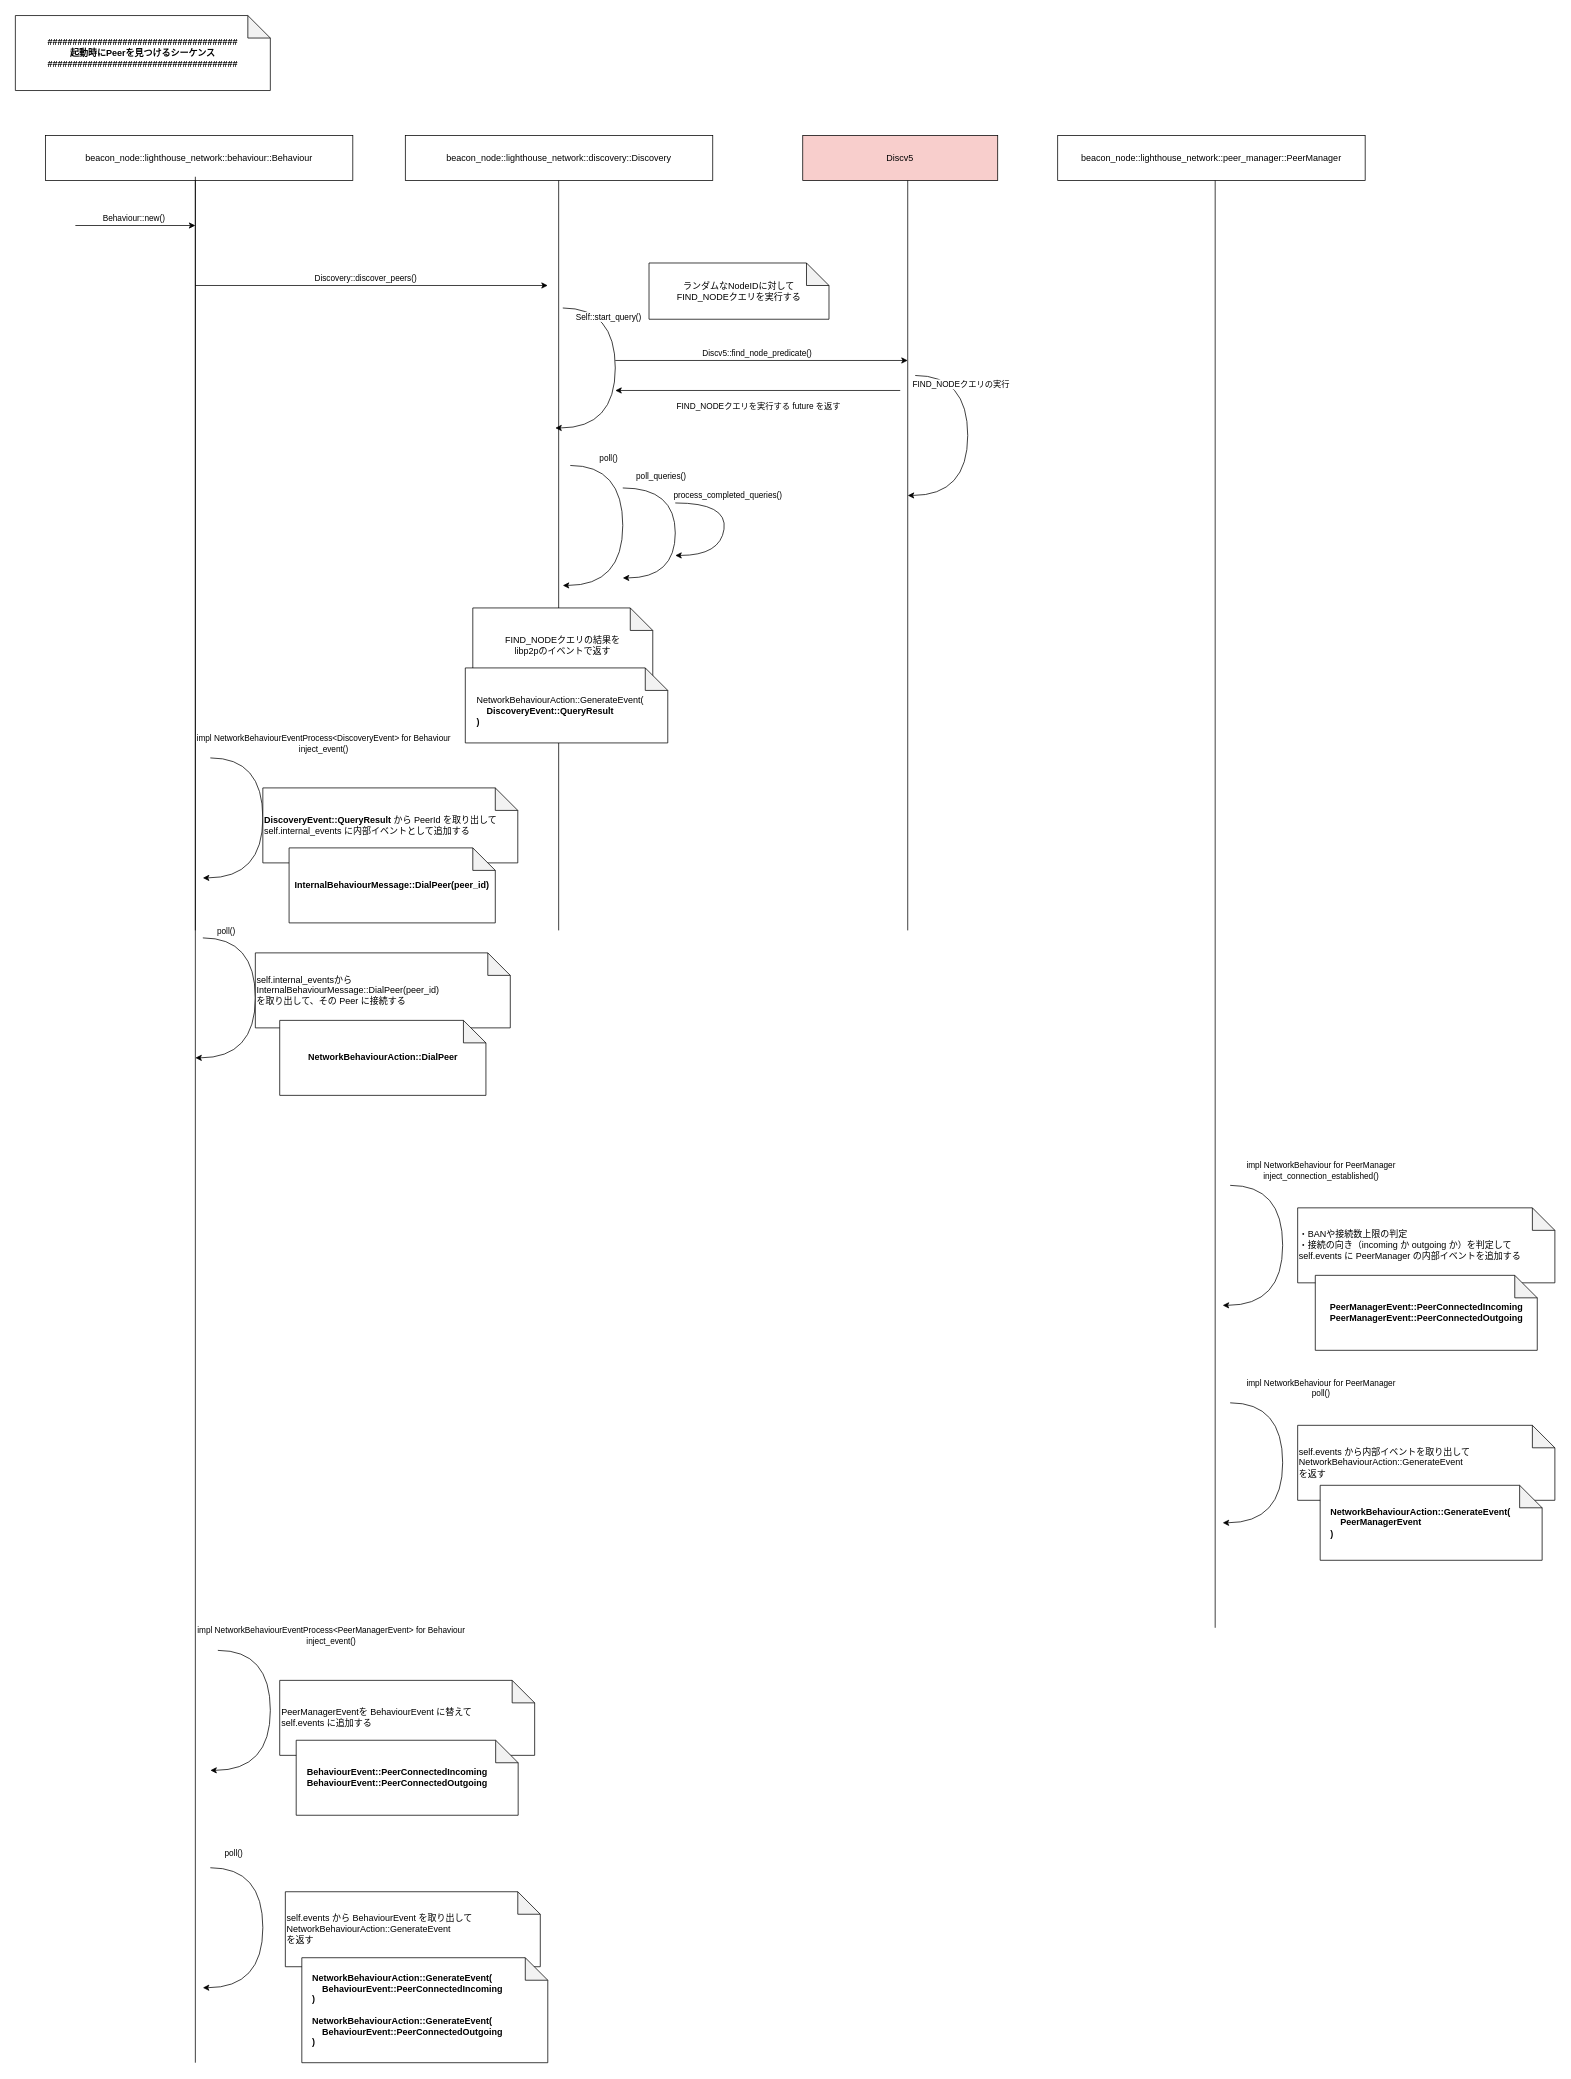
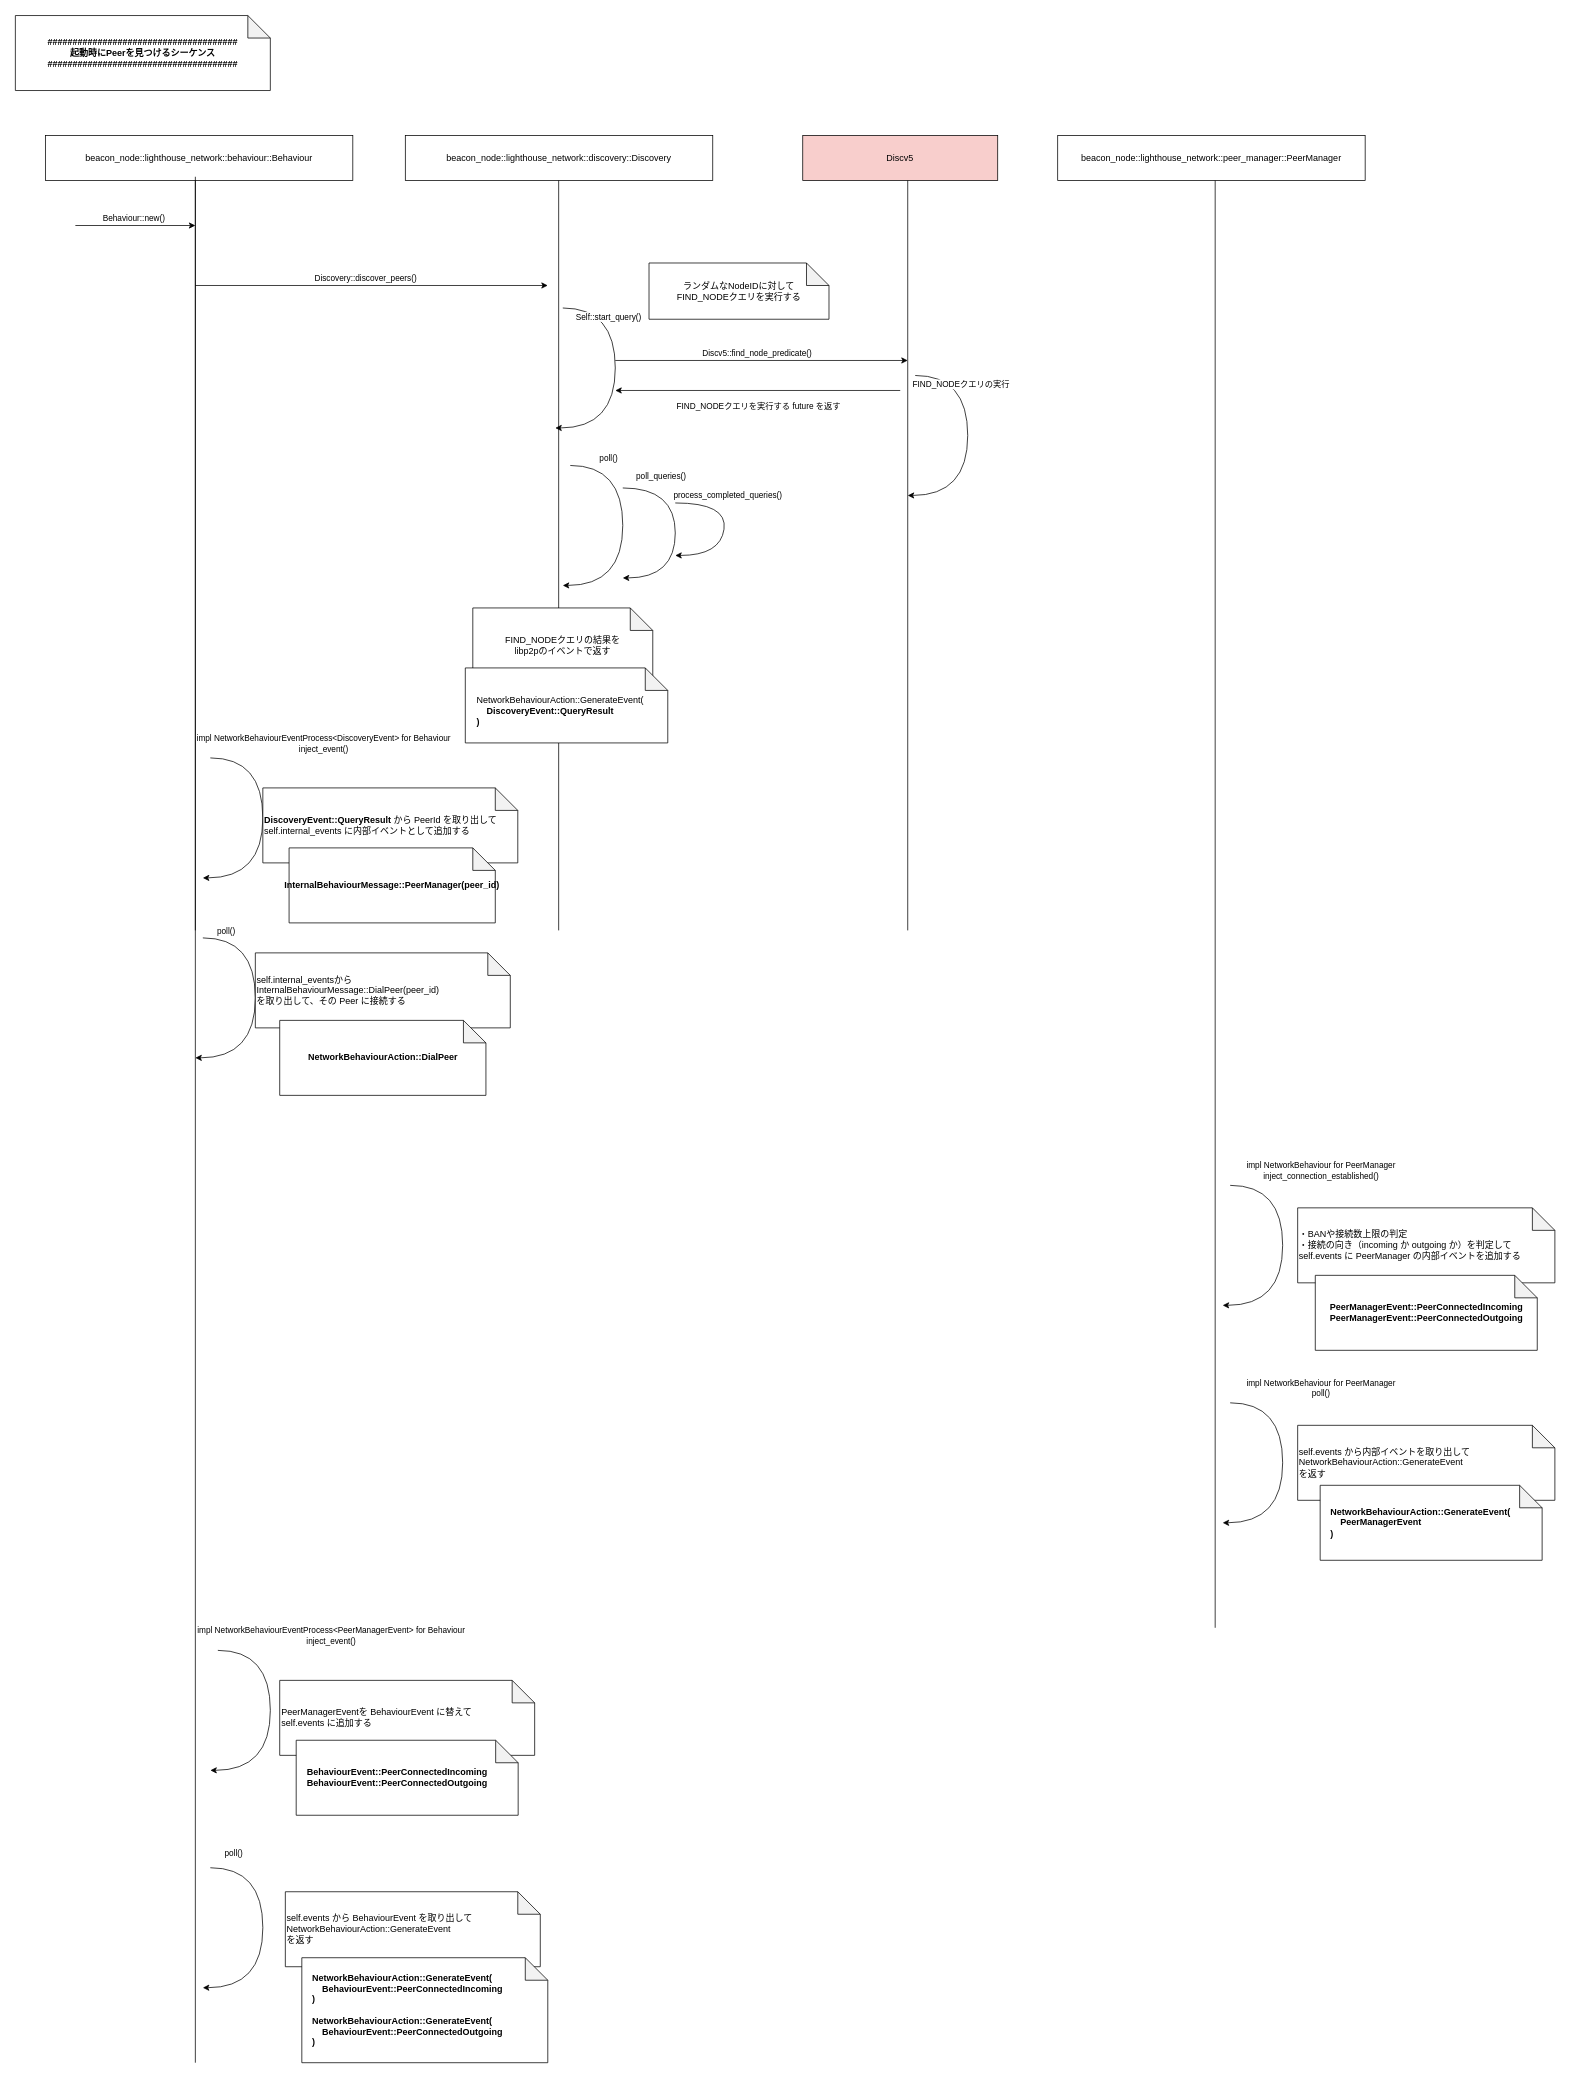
- <mxCell id="36" value="InternalBehaviourMessage::DialPeer(peer_id)" style="shape=note;whiteSpace=wrap;html=1;backgroundOutline=1;darkOpacity=0.05;fontStyle=1;align=center;" vertex="1" parent="1"><mxGeometry x="385" y="1130" width="275" height="100" as="geometry" /></mxCell>
+ <mxCell id="36" value="InternalBehaviourMessage::PeerManager(peer_id)" style="shape=note;whiteSpace=wrap;html=1;backgroundOutline=1;darkOpacity=0.05;fontStyle=1;align=center;" vertex="1" parent="1"><mxGeometry x="385" y="1130" width="275" height="100" as="geometry" /></mxCell>
